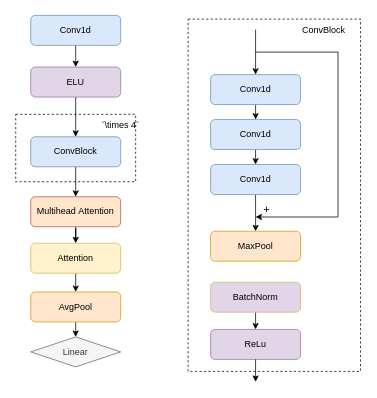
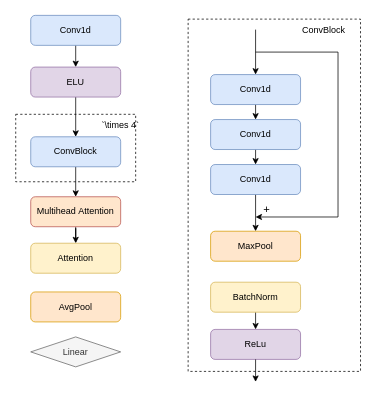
- <mxCell id="10" style="edgeStyle=orthogonalEdgeStyle;rounded=0;orthogonalLoop=1;jettySize=auto;html=1;exitX=0.5;exitY=1;exitDx=0;exitDy=0;entryX=0.5;entryY=0;entryDx=0;entryDy=0;" edge="1" parent="1" source="11" target="13"><mxGeometry relative="1" as="geometry" /></mxCell>
- <mxCell id="24" value="BatchNorm" style="rounded=1;whiteSpace=wrap;html=1;fillColor=#e1d5e7;strokeColor=#d6b656;" vertex="1" parent="1"><mxGeometry x="280" y="376" width="120" height="40" as="geometry" /></mxCell>
+ <mxCell id="24" value="BatchNorm" style="rounded=1;whiteSpace=wrap;html=1;fillColor=#fff2cc;strokeColor=#d6b656;" vertex="1" parent="1"><mxGeometry x="280" y="376" width="120" height="40" as="geometry" /></mxCell>
- <mxCell id="12" style="edgeStyle=orthogonalEdgeStyle;rounded=0;orthogonalLoop=1;jettySize=auto;html=1;exitX=0.5;exitY=1;exitDx=0;exitDy=0;entryX=0.5;entryY=0;entryDx=0;entryDy=0;" edge="1" parent="1" source="13" target="14"><mxGeometry relative="1" as="geometry" /></mxCell>
